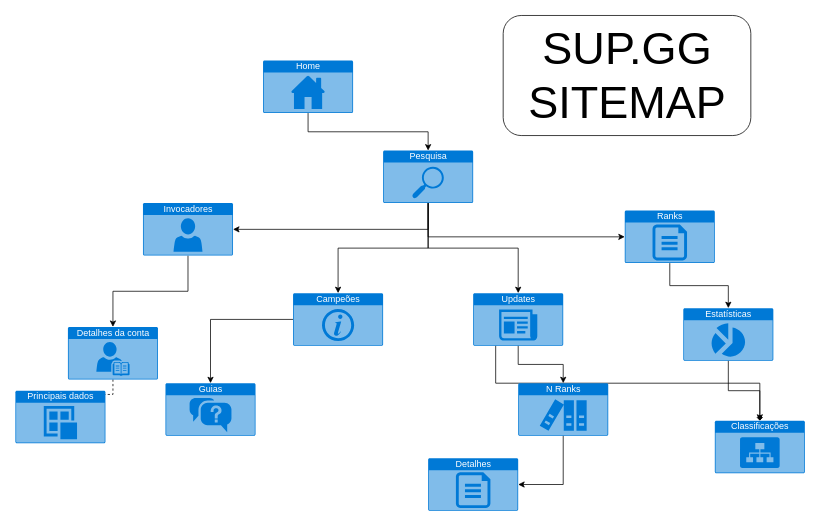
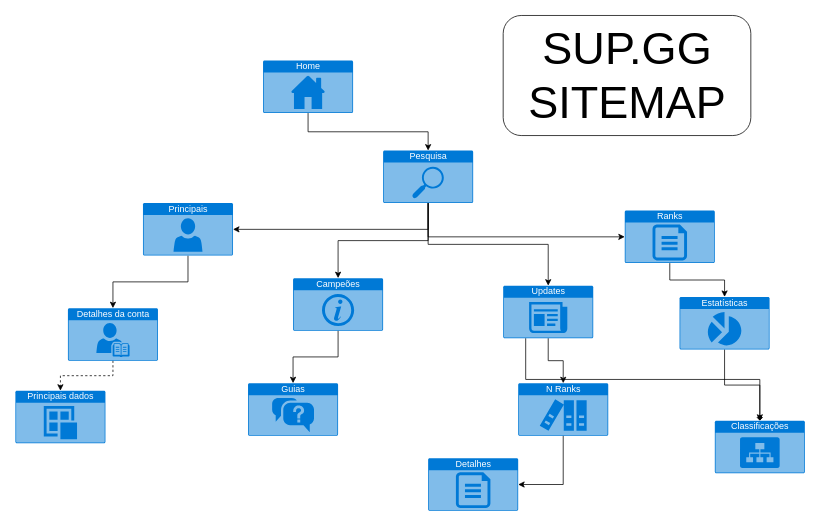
- <mxCell id="12" value="Invocadores" style="html=1;strokeColor=none;fillColor=#0079D6;labelPosition=center;verticalLabelPosition=middle;verticalAlign=top;align=center;fontSize=12;outlineConnect=0;spacingTop=-6;fontColor=#FFFFFF;shape=mxgraph.sitemap.profile;" vertex="1" parent="1"><mxGeometry x="190" y="270" width="120" height="70" as="geometry" /></mxCell>
+ <mxCell id="12" value="Principais" style="html=1;strokeColor=none;fillColor=#0079D6;labelPosition=center;verticalLabelPosition=middle;verticalAlign=top;align=center;fontSize=12;outlineConnect=0;spacingTop=-6;fontColor=#FFFFFF;shape=mxgraph.sitemap.profile;" vertex="1" parent="1"><mxGeometry x="190" y="270" width="120" height="70" as="geometry" /></mxCell>
- <mxCell id="10" value="Campeões" style="html=1;strokeColor=none;fillColor=#0079D6;labelPosition=center;verticalLabelPosition=middle;verticalAlign=top;align=center;fontSize=12;outlineConnect=0;spacingTop=-6;fontColor=#FFFFFF;shape=mxgraph.sitemap.info;" parent="1" vertex="1"><mxGeometry x="390" y="390" width="120" height="70" as="geometry" /></mxCell>
+ <mxCell id="10" value="Campeões" style="html=1;strokeColor=none;fillColor=#0079D6;labelPosition=center;verticalLabelPosition=middle;verticalAlign=top;align=center;fontSize=12;outlineConnect=0;spacingTop=-6;fontColor=#FFFFFF;shape=mxgraph.sitemap.info;" parent="1" vertex="1"><mxGeometry x="390" y="370" width="120" height="70" as="geometry" /></mxCell>
- <mxCell id="6" value="Updates" style="html=1;strokeColor=none;fillColor=#0079D6;labelPosition=center;verticalLabelPosition=middle;verticalAlign=top;align=center;fontSize=12;outlineConnect=0;spacingTop=-6;fontColor=#FFFFFF;shape=mxgraph.sitemap.news;" parent="1" vertex="1"><mxGeometry x="630" y="390" width="120" height="70" as="geometry" /></mxCell>
+ <mxCell id="6" value="Updates" style="html=1;strokeColor=none;fillColor=#0079D6;labelPosition=center;verticalLabelPosition=middle;verticalAlign=top;align=center;fontSize=12;outlineConnect=0;spacingTop=-6;fontColor=#FFFFFF;shape=mxgraph.sitemap.news;" parent="1" vertex="1"><mxGeometry x="670" y="380" width="120" height="70" as="geometry" /></mxCell>
- <mxCell id="23" value="Estatísticas" style="html=1;strokeColor=none;fillColor=#0079D6;labelPosition=center;verticalLabelPosition=middle;verticalAlign=top;align=center;fontSize=12;outlineConnect=0;spacingTop=-6;fontColor=#FFFFFF;shape=mxgraph.sitemap.chart;" vertex="1" parent="1"><mxGeometry x="910" y="410" width="120" height="70" as="geometry" /></mxCell>
+ <mxCell id="23" value="Estatísticas" style="html=1;strokeColor=none;fillColor=#0079D6;labelPosition=center;verticalLabelPosition=middle;verticalAlign=top;align=center;fontSize=12;outlineConnect=0;spacingTop=-6;fontColor=#FFFFFF;shape=mxgraph.sitemap.chart;" vertex="1" parent="1"><mxGeometry x="905" y="395" width="120" height="70" as="geometry" /></mxCell>
- <mxCell id="16" value="Detalhes da conta" style="html=1;strokeColor=none;fillColor=#0079D6;labelPosition=center;verticalLabelPosition=middle;verticalAlign=top;align=center;fontSize=12;outlineConnect=0;spacingTop=-6;fontColor=#FFFFFF;shape=mxgraph.sitemap.biography;" vertex="1" parent="1"><mxGeometry x="90" y="435" width="120" height="70" as="geometry" /></mxCell>
+ <mxCell id="16" value="Detalhes da conta" style="html=1;strokeColor=none;fillColor=#0079D6;labelPosition=center;verticalLabelPosition=middle;verticalAlign=top;align=center;fontSize=12;outlineConnect=0;spacingTop=-6;fontColor=#FFFFFF;shape=mxgraph.sitemap.biography;" vertex="1" parent="1"><mxGeometry x="90" y="410" width="120" height="70" as="geometry" /></mxCell>
- <mxCell id="24" value="Guias" style="html=1;strokeColor=none;fillColor=#0079D6;labelPosition=center;verticalLabelPosition=middle;verticalAlign=top;align=center;fontSize=12;outlineConnect=0;spacingTop=-6;fontColor=#FFFFFF;shape=mxgraph.sitemap.faq;" vertex="1" parent="1"><mxGeometry x="220" y="510" width="120" height="70" as="geometry" /></mxCell>
+ <mxCell id="24" value="Guias" style="html=1;strokeColor=none;fillColor=#0079D6;labelPosition=center;verticalLabelPosition=middle;verticalAlign=top;align=center;fontSize=12;outlineConnect=0;spacingTop=-6;fontColor=#FFFFFF;shape=mxgraph.sitemap.faq;" vertex="1" parent="1"><mxGeometry x="330" y="510" width="120" height="70" as="geometry" /></mxCell>
